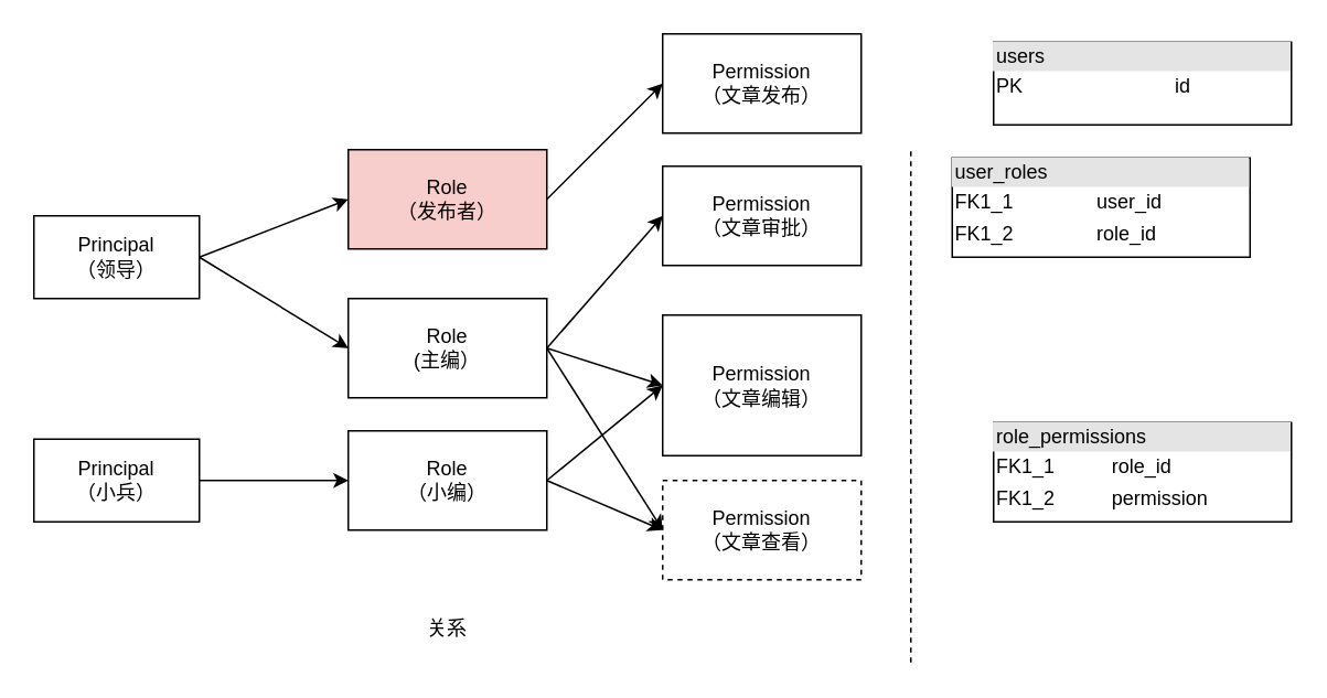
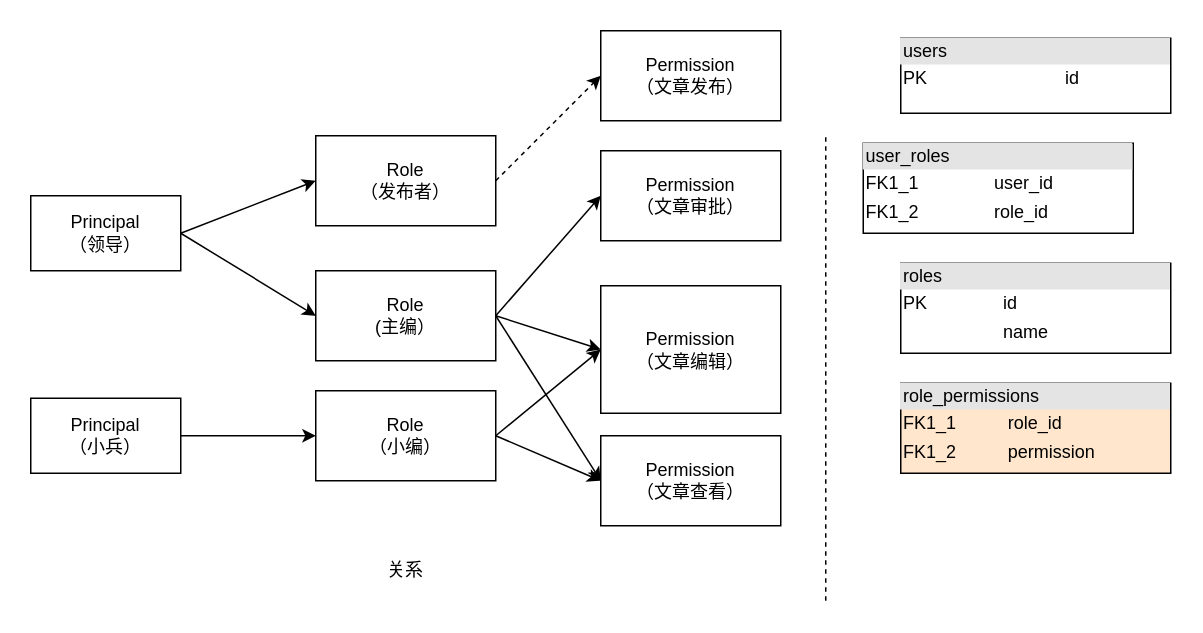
- <mxCell id="20" style="edgeStyle=none;rounded=0;orthogonalLoop=1;jettySize=auto;html=1;exitX=1;exitY=0.5;exitDx=0;exitDy=0;entryX=0;entryY=0.5;entryDx=0;entryDy=0;" edge="1" parent="1" source="21" target="19"><mxGeometry relative="1" as="geometry" /></mxCell>
+ <mxCell id="20" style="edgeStyle=none;rounded=0;orthogonalLoop=1;jettySize=auto;html=1;exitX=1;exitY=0.5;exitDx=0;exitDy=0;entryX=0;entryY=0.5;entryDx=0;entryDy=0;dashed=1;" edge="1" parent="1" source="21" target="19"><mxGeometry relative="1" as="geometry" /></mxCell>
- <mxCell id="21" value="Role&lt;br /&gt;（发布者）" style="rounded=0;whiteSpace=wrap;html=1;fillColor=#f8cecc;" vertex="1" parent="1"><mxGeometry x="210" y="90" width="120" height="60" as="geometry" /></mxCell>
+ <mxCell id="21" value="Role&lt;br /&gt;（发布者）" style="rounded=0;whiteSpace=wrap;html=1;" vertex="1" parent="1"><mxGeometry x="210" y="90" width="120" height="60" as="geometry" /></mxCell>
+ <mxCell id="24" value="&lt;div style=&quot;box-sizing:border-box;width:100%;background:#e4e4e4;padding:2px;&quot;&gt;roles&lt;/div&gt;&lt;table style=&quot;width:100%;font-size:1em;&quot; cellpadding=&quot;2&quot; cellspacing=&quot;0&quot;&gt;&lt;tbody&gt;&lt;tr&gt;&lt;td&gt;PK&lt;/td&gt;&lt;td&gt;id&lt;/td&gt;&lt;/tr&gt;&lt;tr&gt;&lt;td&gt;&lt;br /&gt;&lt;/td&gt;&lt;td&gt;name&lt;/td&gt;&lt;/tr&gt;&lt;/tbody&gt;&lt;/table&gt;" style="verticalAlign=top;align=left;overflow=fill;html=1;" vertex="1" parent="1"><mxGeometry x="600" y="175" width="180" height="60" as="geometry" /></mxCell>
- <mxCell id="26" value="&lt;div style=&quot;box-sizing:border-box;width:100%;background:#e4e4e4;padding:2px;&quot;&gt;role_permissions&lt;/div&gt;&lt;table style=&quot;width:100%;font-size:1em;&quot; cellpadding=&quot;2&quot; cellspacing=&quot;0&quot;&gt;&lt;tbody&gt;&lt;tr&gt;&lt;td&gt;FK1_1&lt;/td&gt;&lt;td&gt;role_id&lt;/td&gt;&lt;/tr&gt;&lt;tr&gt;&lt;td&gt;FK1_2&lt;/td&gt;&lt;td&gt;permission&lt;/td&gt;&lt;/tr&gt;&lt;/tbody&gt;&lt;/table&gt;" style="verticalAlign=top;align=left;overflow=fill;html=1;" vertex="1" parent="1"><mxGeometry x="600" y="255" width="180" height="60" as="geometry" /></mxCell>
+ <mxCell id="26" value="&lt;div style=&quot;box-sizing:border-box;width:100%;background:#e4e4e4;padding:2px;&quot;&gt;role_permissions&lt;/div&gt;&lt;table style=&quot;width:100%;font-size:1em;&quot; cellpadding=&quot;2&quot; cellspacing=&quot;0&quot;&gt;&lt;tbody&gt;&lt;tr&gt;&lt;td&gt;FK1_1&lt;/td&gt;&lt;td&gt;role_id&lt;/td&gt;&lt;/tr&gt;&lt;tr&gt;&lt;td&gt;FK1_2&lt;/td&gt;&lt;td&gt;permission&lt;/td&gt;&lt;/tr&gt;&lt;/tbody&gt;&lt;/table&gt;" style="verticalAlign=top;align=left;overflow=fill;html=1;fillColor=#ffe6cc;" vertex="1" parent="1"><mxGeometry x="600" y="255" width="180" height="60" as="geometry" /></mxCell>
- <mxCell id="15" value="Permission&lt;br /&gt;（文章查看）" style="rounded=0;whiteSpace=wrap;html=1;dashed=1;" vertex="1" parent="1"><mxGeometry x="400" y="290" width="120" height="60" as="geometry" /></mxCell>
+ <mxCell id="15" value="Permission&lt;br /&gt;（文章查看）" style="rounded=0;whiteSpace=wrap;html=1;" vertex="1" parent="1"><mxGeometry x="400" y="290" width="120" height="60" as="geometry" /></mxCell>
